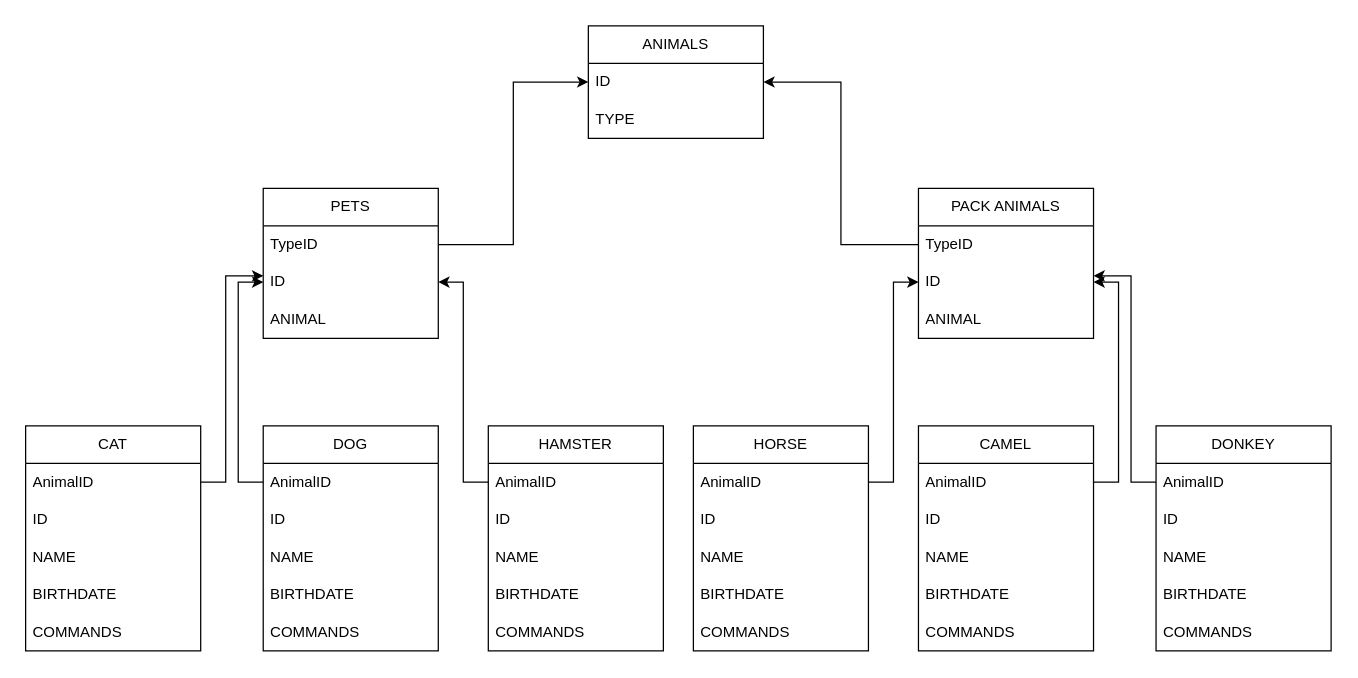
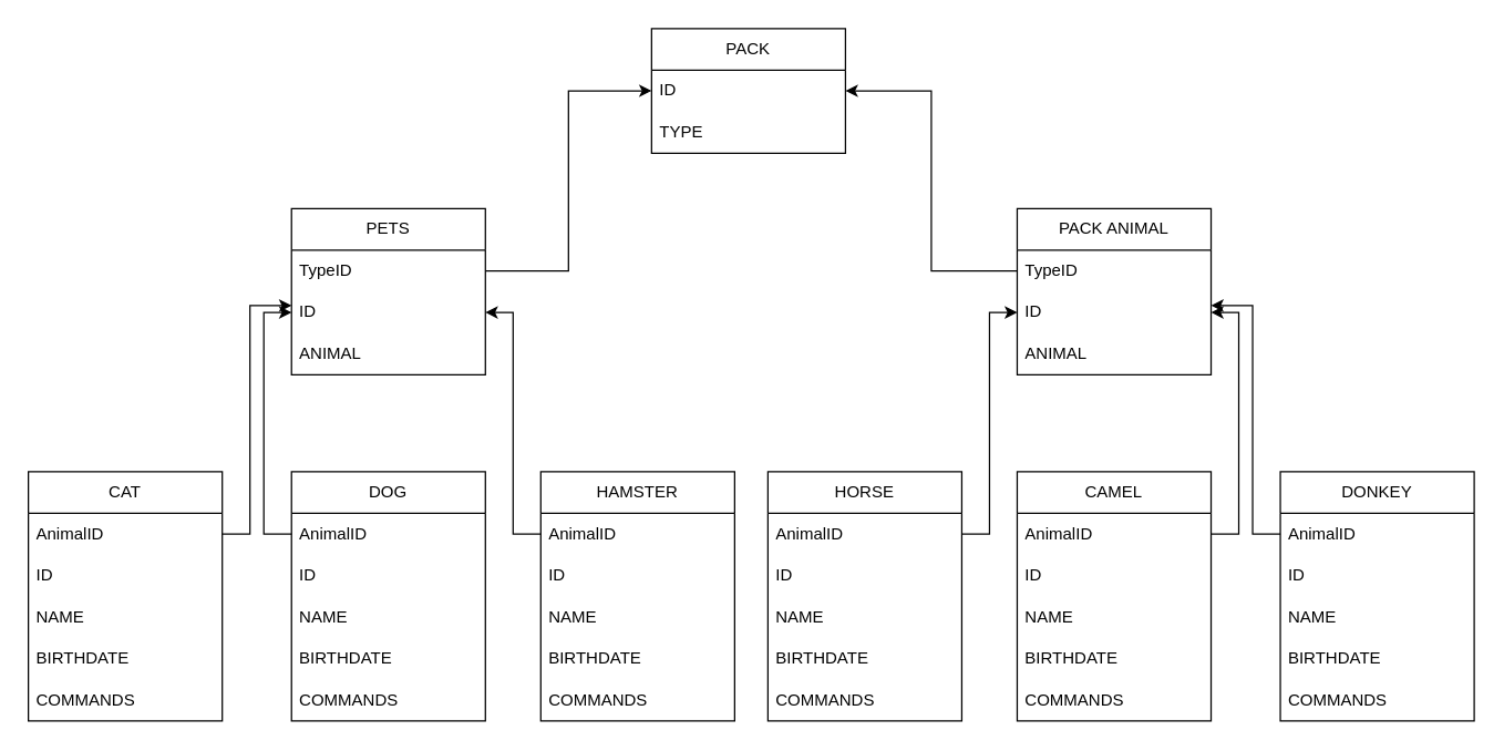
- <mxCell id="2" value="ANIMALS" style="swimlane;fontStyle=0;childLayout=stackLayout;horizontal=1;startSize=30;horizontalStack=0;resizeParent=1;resizeParentMax=0;resizeLast=0;collapsible=1;marginBottom=0;whiteSpace=wrap;html=1;" parent="1" vertex="1"><mxGeometry x="470" y="20" width="140" height="90" as="geometry" /></mxCell>
+ <mxCell id="2" value="PACK" style="swimlane;fontStyle=0;childLayout=stackLayout;horizontal=1;startSize=30;horizontalStack=0;resizeParent=1;resizeParentMax=0;resizeLast=0;collapsible=1;marginBottom=0;whiteSpace=wrap;html=1;" parent="1" vertex="1"><mxGeometry x="470" y="20" width="140" height="90" as="geometry" /></mxCell>
- <mxCell id="16" value="PACK ANIMALS" style="swimlane;fontStyle=0;childLayout=stackLayout;horizontal=1;startSize=30;horizontalStack=0;resizeParent=1;resizeParentMax=0;resizeLast=0;collapsible=1;marginBottom=0;whiteSpace=wrap;html=1;" parent="1" vertex="1"><mxGeometry x="734" y="150" width="140" height="120" as="geometry" /></mxCell>
+ <mxCell id="16" value="PACK ANIMAL" style="swimlane;fontStyle=0;childLayout=stackLayout;horizontal=1;startSize=30;horizontalStack=0;resizeParent=1;resizeParentMax=0;resizeLast=0;collapsible=1;marginBottom=0;whiteSpace=wrap;html=1;" parent="1" vertex="1"><mxGeometry x="734" y="150" width="140" height="120" as="geometry" /></mxCell>
